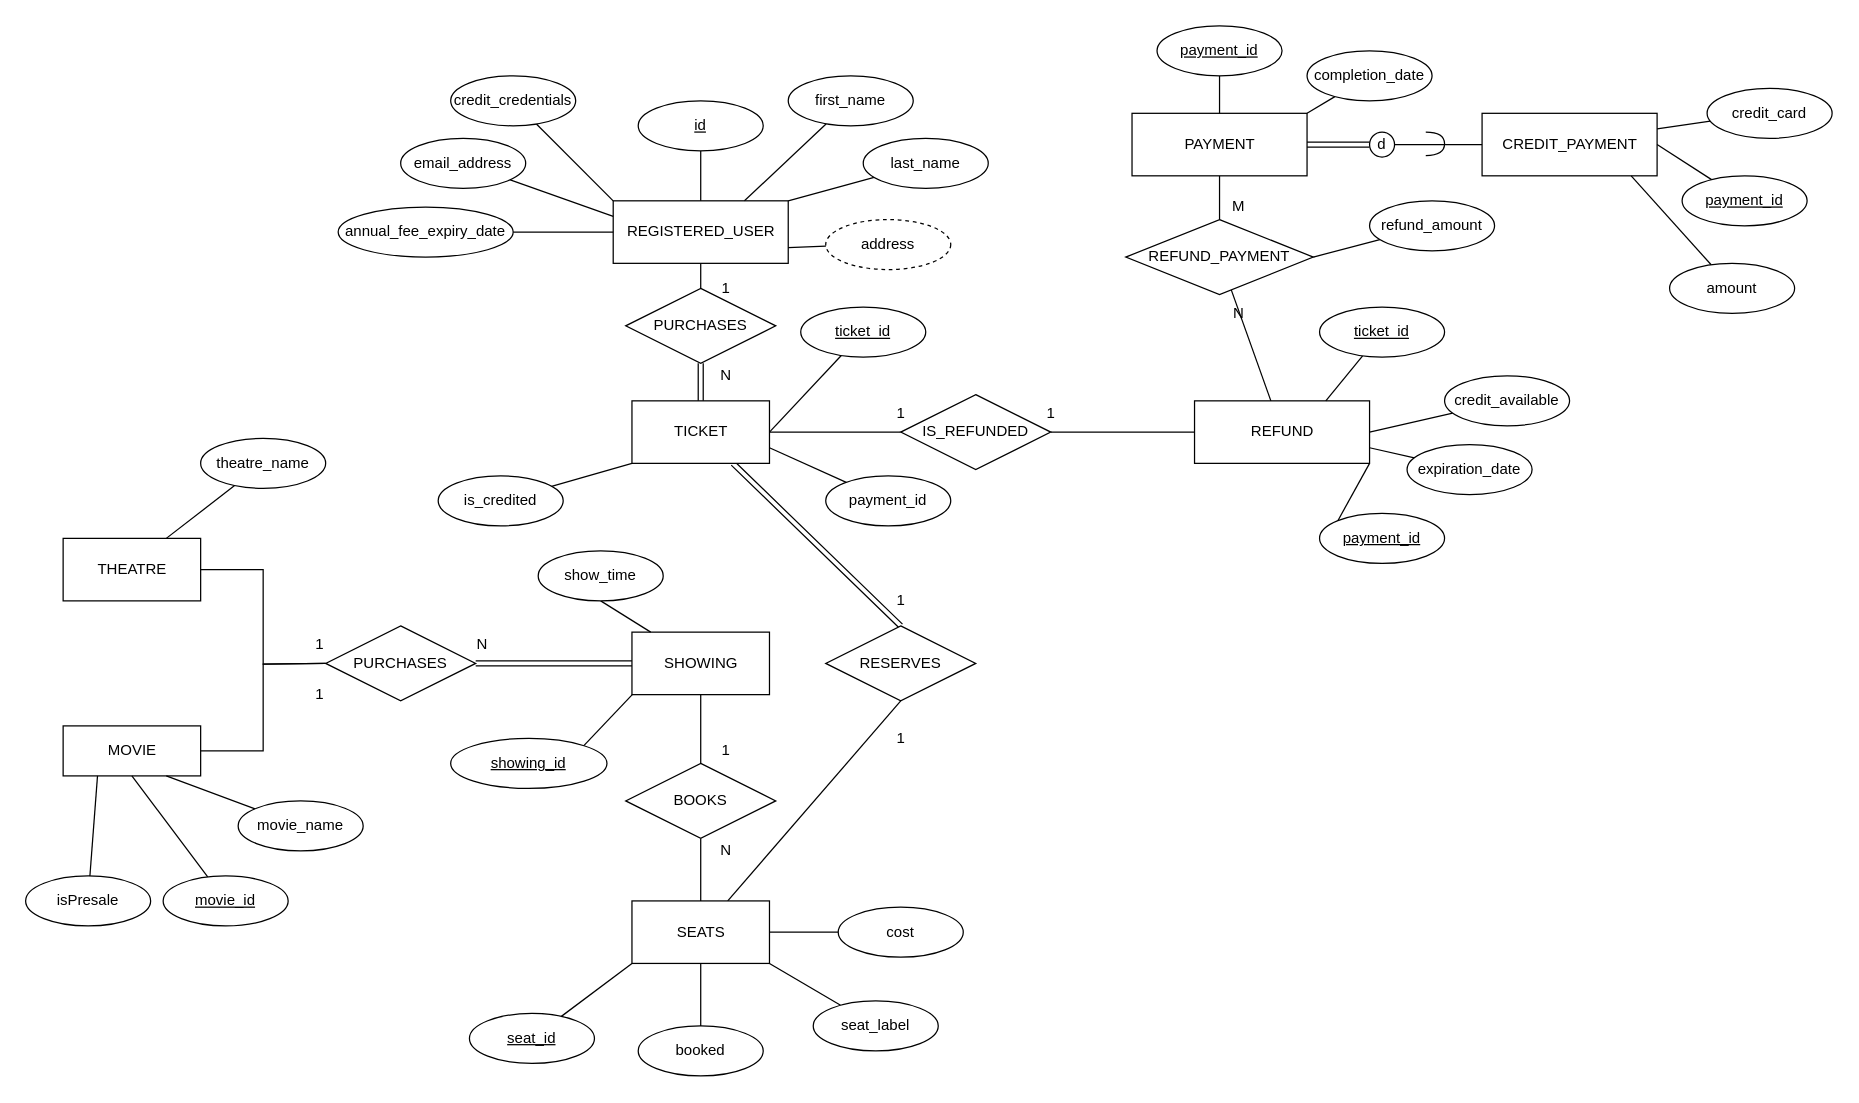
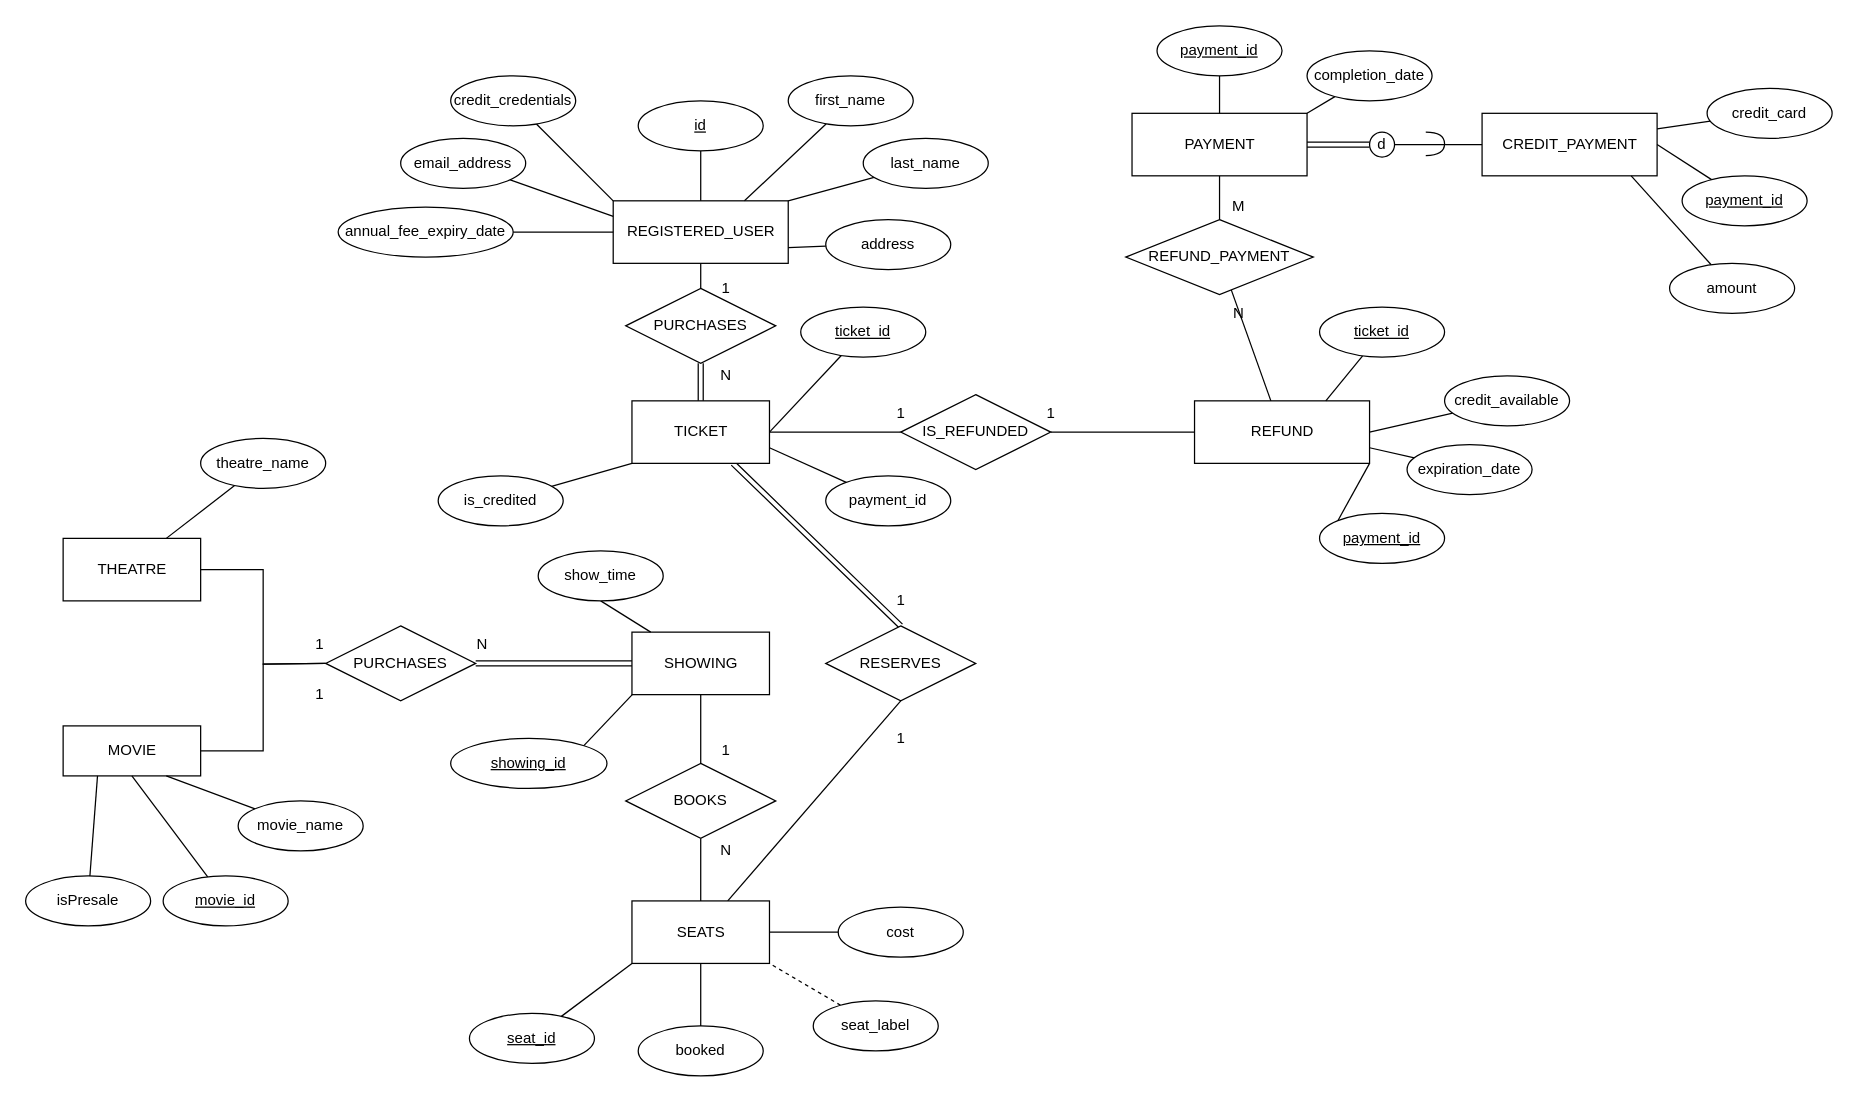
- <mxCell id="86" value="refund_amount" style="ellipse;whiteSpace=wrap;html=1;align=center;" vertex="1" parent="1"><mxGeometry x="1095" y="160" width="100" height="40" as="geometry" /></mxCell>
- <mxCell id="34" value="address" style="ellipse;whiteSpace=wrap;html=1;align=center;dashed=1;" parent="1" vertex="1"><mxGeometry x="660" y="175" width="100" height="40" as="geometry" /></mxCell>
+ <mxCell id="34" value="address" style="ellipse;whiteSpace=wrap;html=1;align=center;" parent="1" vertex="1"><mxGeometry x="660" y="175" width="100" height="40" as="geometry" /></mxCell>
- <mxCell id="85" style="edgeStyle=none;html=1;endArrow=none;endFill=0;entryX=1;entryY=0.5;entryDx=0;entryDy=0;" edge="1" parent="1" source="86" target="88"><mxGeometry relative="1" as="geometry"><mxPoint x="1010" y="400" as="targetPoint" /></mxGeometry></mxCell>
- <mxCell id="64" style="edgeStyle=none;html=1;entryX=1;entryY=1;entryDx=0;entryDy=0;endArrow=none;endFill=0;" edge="1" parent="1" source="65" target="41"><mxGeometry relative="1" as="geometry" /></mxCell>
+ <mxCell id="64" style="edgeStyle=none;html=1;entryX=1;entryY=1;entryDx=0;entryDy=0;endArrow=none;endFill=0;dashed=1;" edge="1" parent="1" source="65" target="41"><mxGeometry relative="1" as="geometry" /></mxCell>
